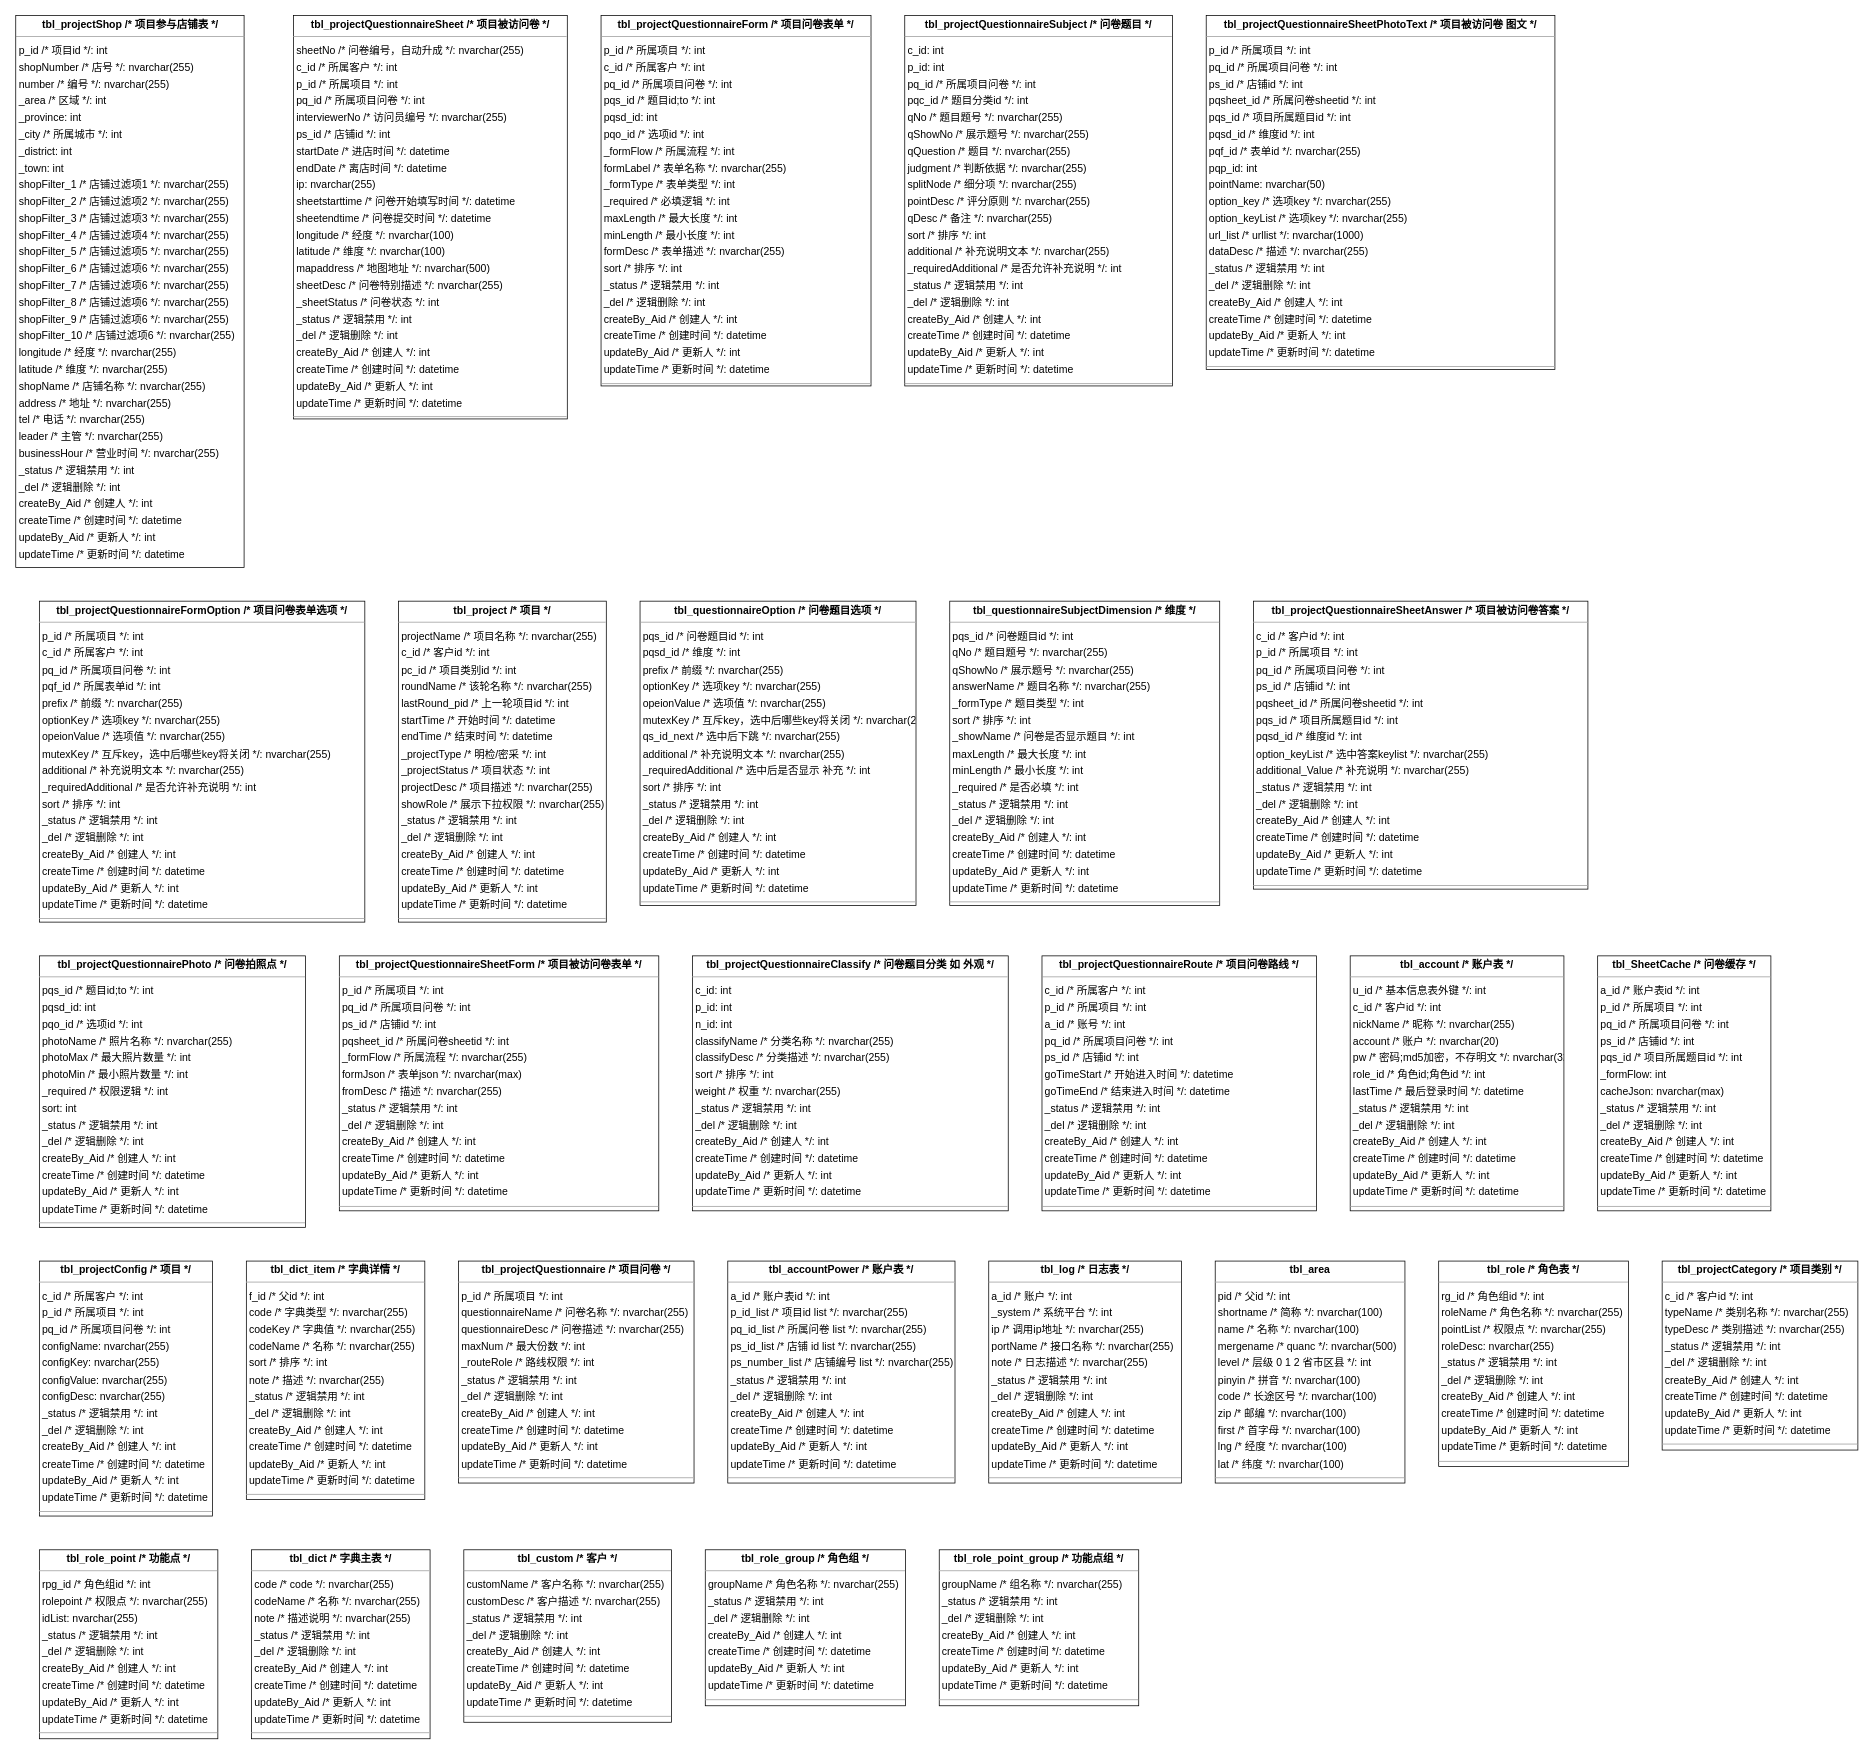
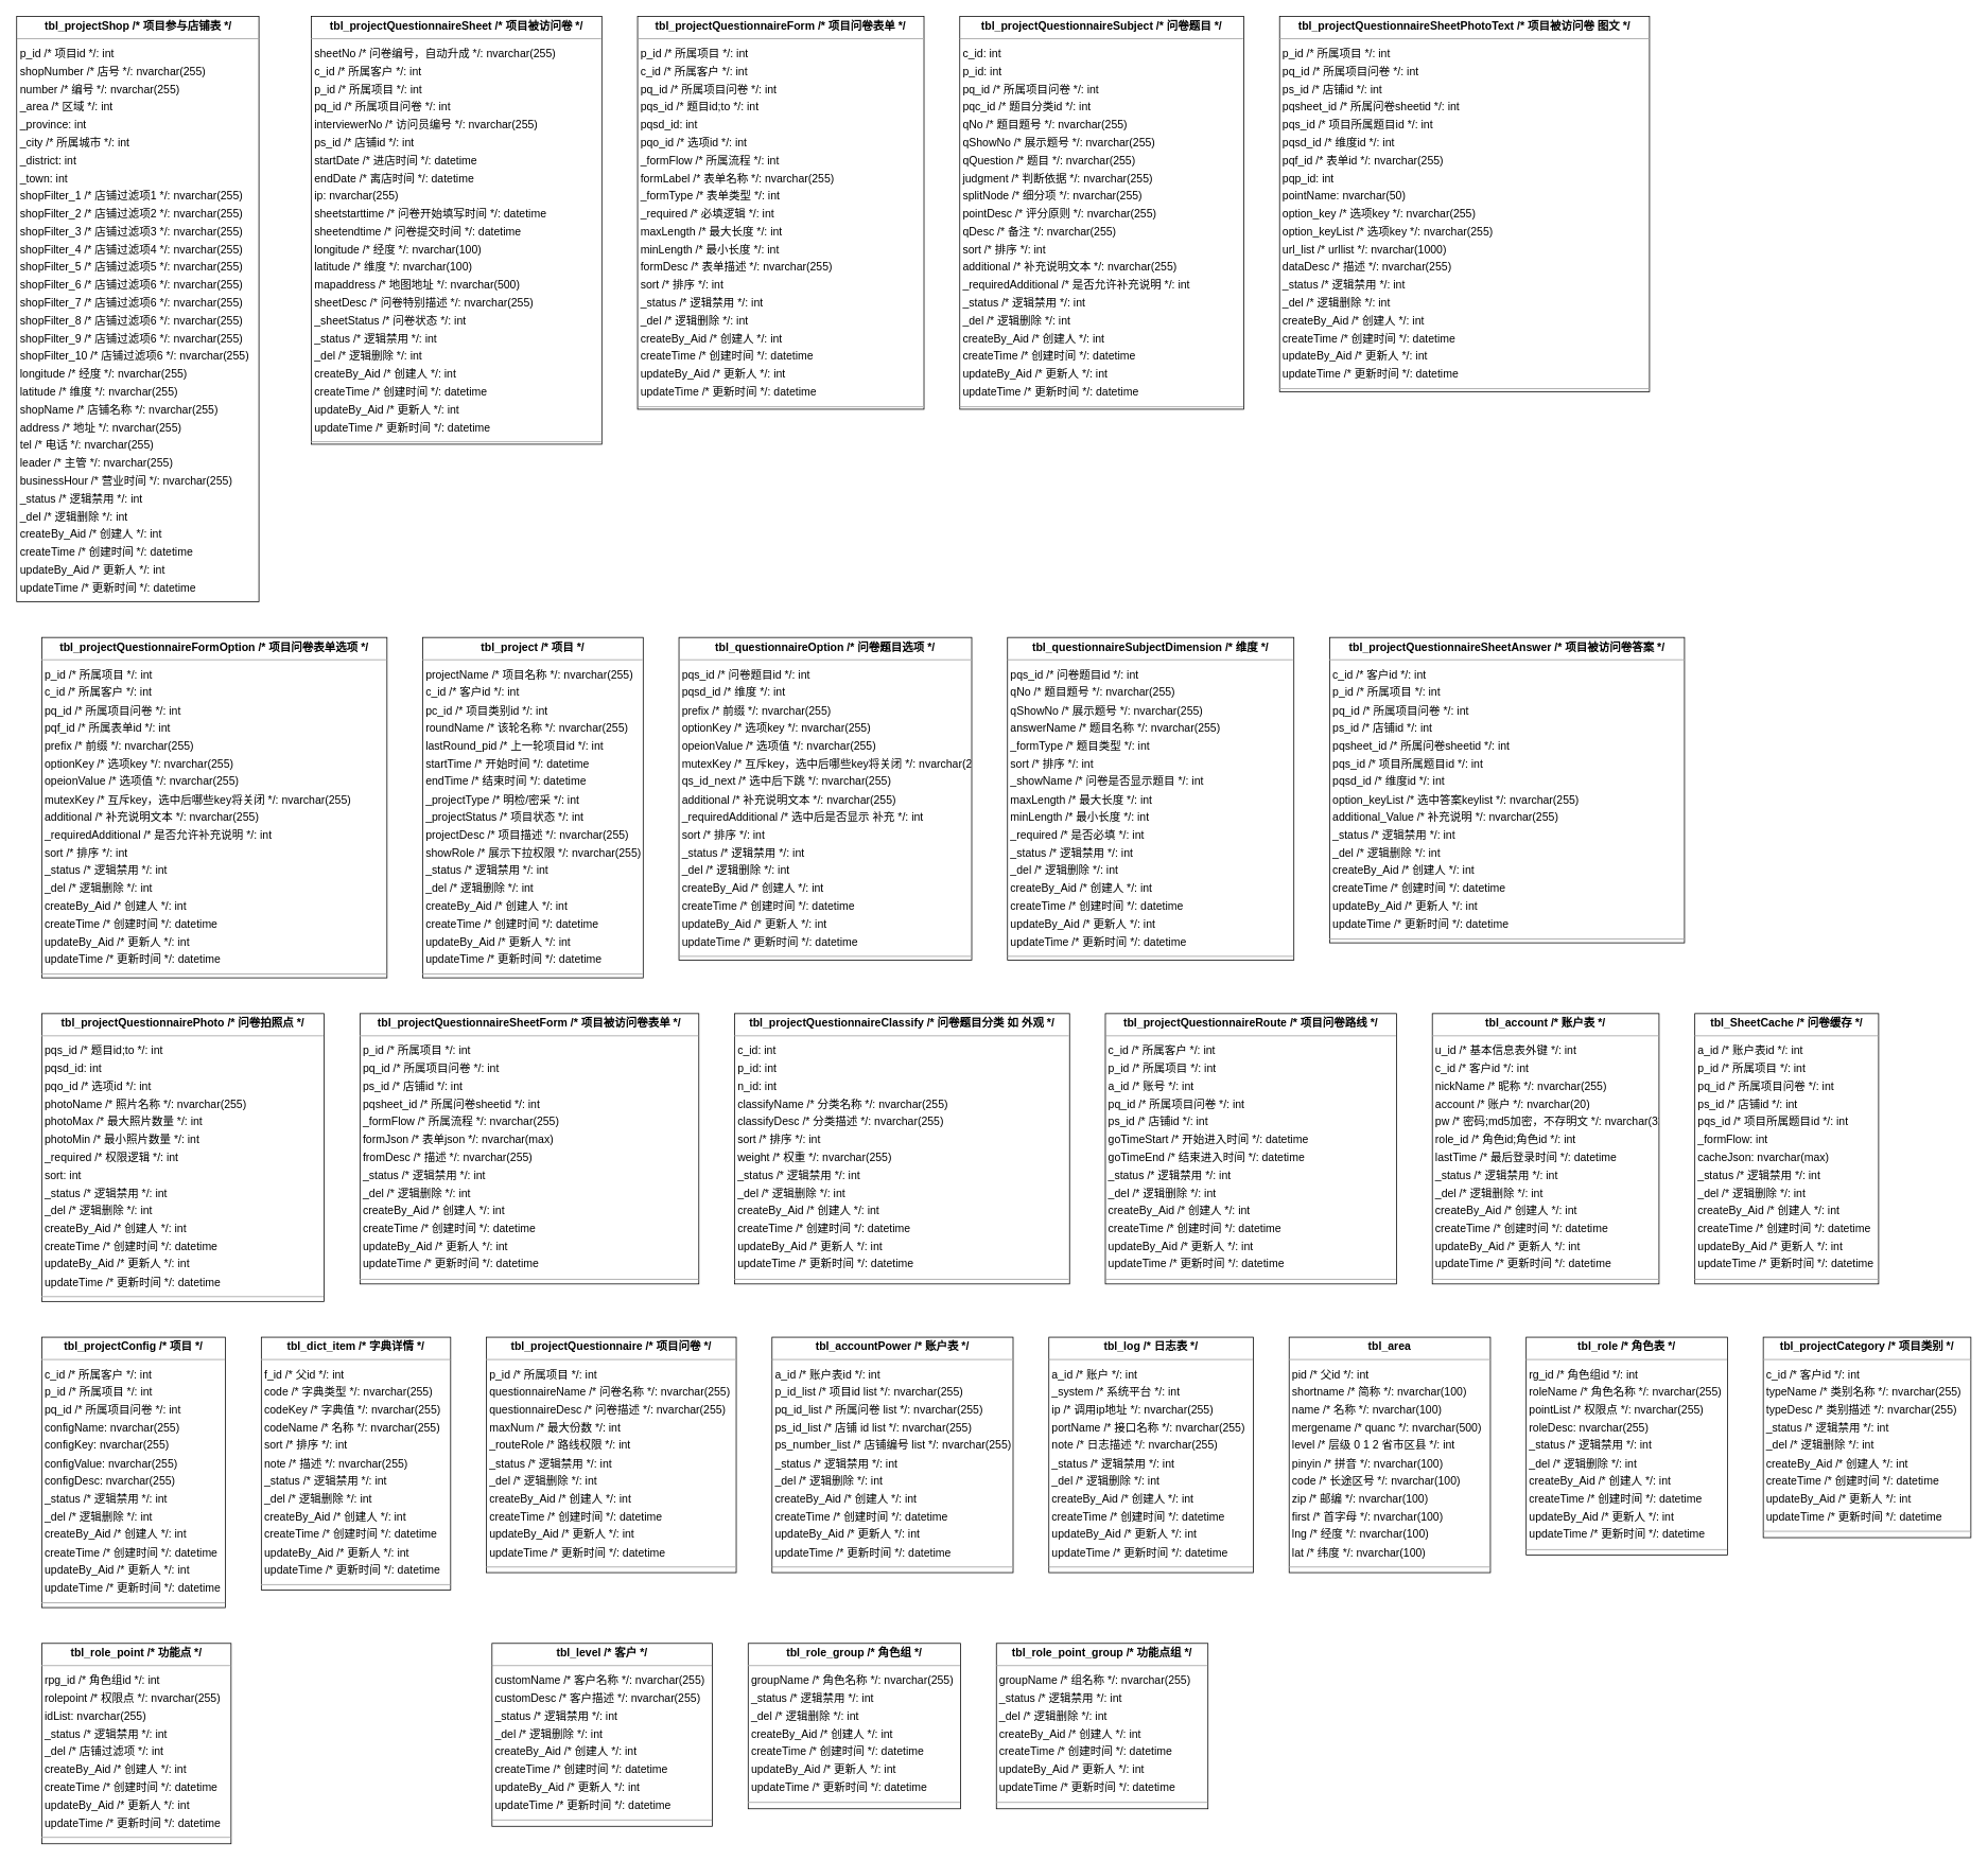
- <mxCell id="6" value="&lt;p style=&quot;margin:0px;margin-top:4px;text-align:center;&quot;&gt;&lt;b&gt;tbl_custom  /* 客户 */&lt;/b&gt;&lt;/p&gt;&lt;hr size=&quot;1&quot;/&gt;&lt;p style=&quot;margin:0 0 0 4px;line-height:1.6;&quot;&gt; customName  /* 客户名称 */: nvarchar(255)&lt;br/&gt; customDesc  /* 客户描述 */: nvarchar(255)&lt;br/&gt; _status  /* 逻辑禁用 */: int&lt;br/&gt; _del  /* 逻辑删除 */: int&lt;br/&gt; createBy_Aid  /* 创建人 */: int&lt;br/&gt; createTime  /* 创建时间 */: datetime&lt;br/&gt; updateBy_Aid  /* 更新人 */: int&lt;br/&gt; updateTime  /* 更新时间 */: datetime&lt;/p&gt;&lt;hr size=&quot;1&quot;/&gt;&lt;p style=&quot;margin:0 0 0 4px;line-height:1.6;&quot;&gt; id  /* id */: int&lt;/p&gt;" style="verticalAlign=top;align=left;overflow=fill;fontSize=14;fontFamily=Helvetica;html=1;rounded=0;shadow=0;comic=0;labelBackgroundColor=none;strokeWidth=1;" parent="1" vertex="1"><mxGeometry x="618" y="2066" width="277" height="230" as="geometry" /></mxCell>
+ <mxCell id="6" value="&lt;p style=&quot;margin:0px;margin-top:4px;text-align:center;&quot;&gt;&lt;b&gt;tbl_level  /* 客户 */&lt;/b&gt;&lt;/p&gt;&lt;hr size=&quot;1&quot;/&gt;&lt;p style=&quot;margin:0 0 0 4px;line-height:1.6;&quot;&gt; customName  /* 客户名称 */: nvarchar(255)&lt;br/&gt; customDesc  /* 客户描述 */: nvarchar(255)&lt;br/&gt; _status  /* 逻辑禁用 */: int&lt;br/&gt; _del  /* 逻辑删除 */: int&lt;br/&gt; createBy_Aid  /* 创建人 */: int&lt;br/&gt; createTime  /* 创建时间 */: datetime&lt;br/&gt; updateBy_Aid  /* 更新人 */: int&lt;br/&gt; updateTime  /* 更新时间 */: datetime&lt;/p&gt;&lt;hr size=&quot;1&quot;/&gt;&lt;p style=&quot;margin:0 0 0 4px;line-height:1.6;&quot;&gt; id  /* id */: int&lt;/p&gt;" style="verticalAlign=top;align=left;overflow=fill;fontSize=14;fontFamily=Helvetica;html=1;rounded=0;shadow=0;comic=0;labelBackgroundColor=none;strokeWidth=1;" parent="1" vertex="1"><mxGeometry x="618" y="2066" width="277" height="230" as="geometry" /></mxCell>
- <mxCell id="29" value="&lt;p style=&quot;margin:0px;margin-top:4px;text-align:center;&quot;&gt;&lt;b&gt;tbl_role_point  /* 功能点 */&lt;/b&gt;&lt;/p&gt;&lt;hr size=&quot;1&quot;/&gt;&lt;p style=&quot;margin:0 0 0 4px;line-height:1.6;&quot;&gt; rpg_id  /* 角色组id */: int&lt;br/&gt; rolepoint  /* 权限点 */: nvarchar(255)&lt;br/&gt; idList: nvarchar(255)&lt;br/&gt; _status  /* 逻辑禁用 */: int&lt;br/&gt; _del  /* 逻辑删除 */: int&lt;br/&gt; createBy_Aid  /* 创建人 */: int&lt;br/&gt; createTime  /* 创建时间 */: datetime&lt;br/&gt; updateBy_Aid  /* 更新人 */: int&lt;br/&gt; updateTime  /* 更新时间 */: datetime&lt;/p&gt;&lt;hr size=&quot;1&quot;/&gt;&lt;p style=&quot;margin:0 0 0 4px;line-height:1.6;&quot;&gt; id  /* id */: int&lt;/p&gt;" style="verticalAlign=top;align=left;overflow=fill;fontSize=14;fontFamily=Helvetica;html=1;rounded=0;shadow=0;comic=0;labelBackgroundColor=none;strokeWidth=1;" parent="1" vertex="1"><mxGeometry x="52" y="2066" width="238" height="252" as="geometry" /></mxCell>
+ <mxCell id="29" value="&lt;p style=&quot;margin:0px;margin-top:4px;text-align:center;&quot;&gt;&lt;b&gt;tbl_role_point  /* 功能点 */&lt;/b&gt;&lt;/p&gt;&lt;hr size=&quot;1&quot;/&gt;&lt;p style=&quot;margin:0 0 0 4px;line-height:1.6;&quot;&gt; rpg_id  /* 角色组id */: int&lt;br/&gt; rolepoint  /* 权限点 */: nvarchar(255)&lt;br/&gt; idList: nvarchar(255)&lt;br/&gt; _status  /* 逻辑禁用 */: int&lt;br/&gt; _del  /* 店铺过滤项 */: int&lt;br/&gt; createBy_Aid  /* 创建人 */: int&lt;br/&gt; createTime  /* 创建时间 */: datetime&lt;br/&gt; updateBy_Aid  /* 更新人 */: int&lt;br/&gt; updateTime  /* 更新时间 */: datetime&lt;/p&gt;&lt;hr size=&quot;1&quot;/&gt;&lt;p style=&quot;margin:0 0 0 4px;line-height:1.6;&quot;&gt; id  /* id */: int&lt;/p&gt;" style="verticalAlign=top;align=left;overflow=fill;fontSize=14;fontFamily=Helvetica;html=1;rounded=0;shadow=0;comic=0;labelBackgroundColor=none;strokeWidth=1;" parent="1" vertex="1"><mxGeometry x="52" y="2066" width="238" height="252" as="geometry" /></mxCell>
- <mxCell id="7" value="&lt;p style=&quot;margin:0px;margin-top:4px;text-align:center;&quot;&gt;&lt;b&gt;tbl_dict  /* 字典主表 */&lt;/b&gt;&lt;/p&gt;&lt;hr size=&quot;1&quot;/&gt;&lt;p style=&quot;margin:0 0 0 4px;line-height:1.6;&quot;&gt; code  /* code */: nvarchar(255)&lt;br/&gt; codeName  /* 名称 */: nvarchar(255)&lt;br/&gt; note  /* 描述说明 */: nvarchar(255)&lt;br/&gt; _status  /* 逻辑禁用 */: int&lt;br/&gt; _del  /* 逻辑删除 */: int&lt;br/&gt; createBy_Aid  /* 创建人 */: int&lt;br/&gt; createTime  /* 创建时间 */: datetime&lt;br/&gt; updateBy_Aid  /* 更新人 */: int&lt;br/&gt; updateTime  /* 更新时间 */: datetime&lt;/p&gt;&lt;hr size=&quot;1&quot;/&gt;&lt;p style=&quot;margin:0 0 0 4px;line-height:1.6;&quot;&gt; id  /* id */: int&lt;/p&gt;" style="verticalAlign=top;align=left;overflow=fill;fontSize=14;fontFamily=Helvetica;html=1;rounded=0;shadow=0;comic=0;labelBackgroundColor=none;strokeWidth=1;" parent="1" vertex="1"><mxGeometry x="335" y="2066" width="238" height="252" as="geometry" /></mxCell>
